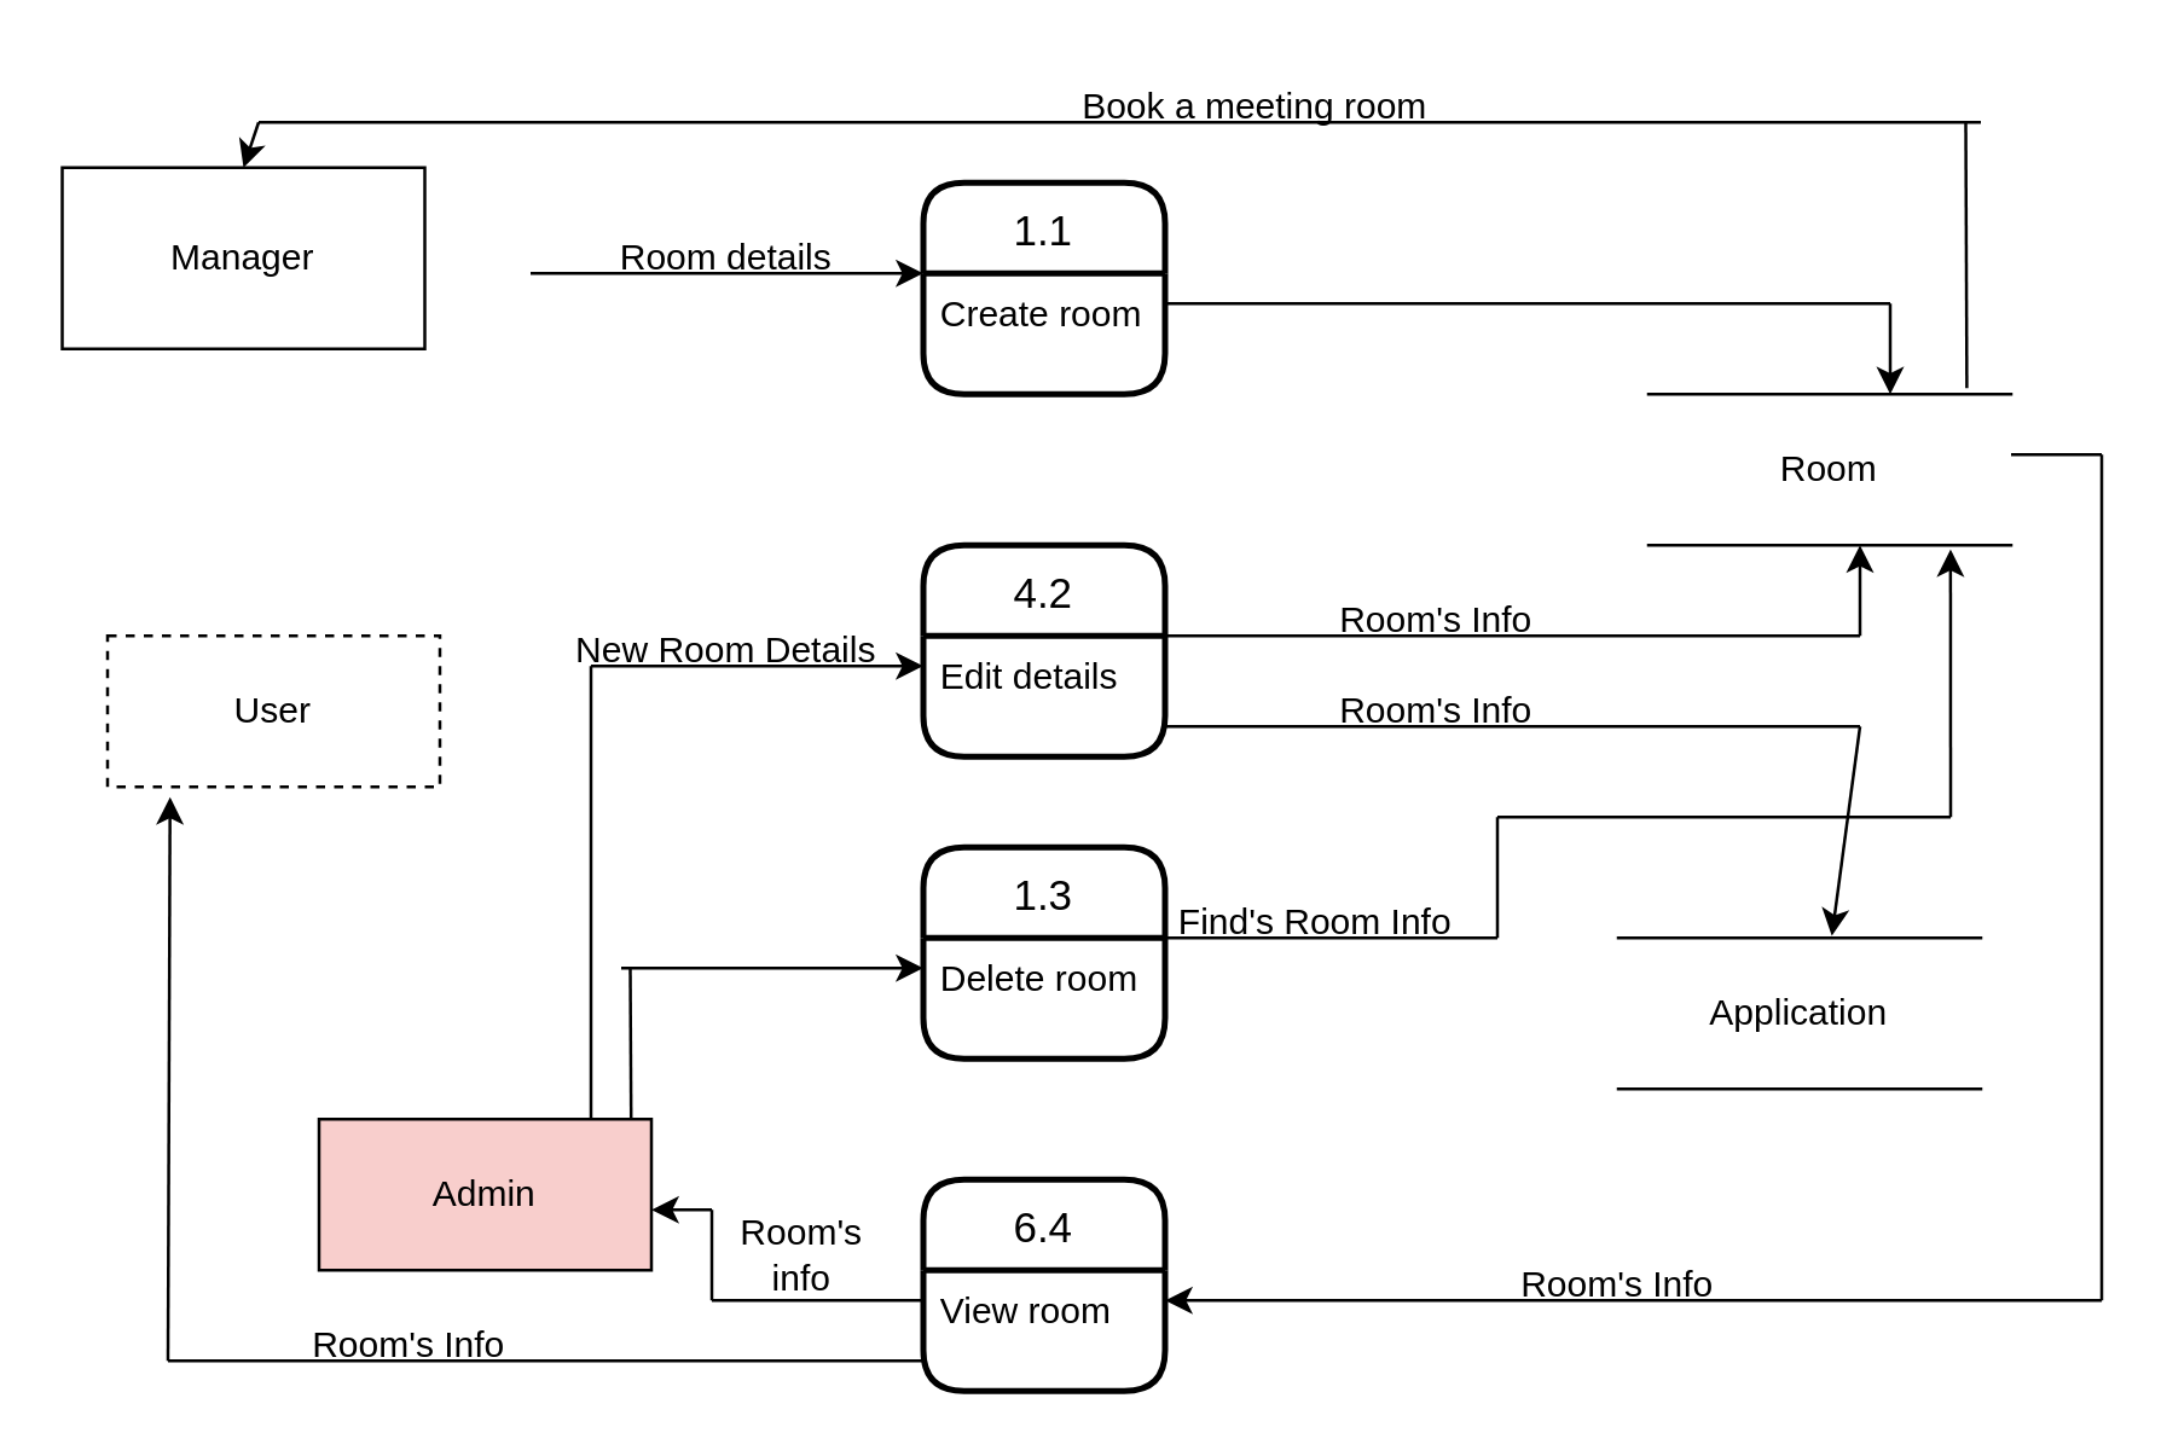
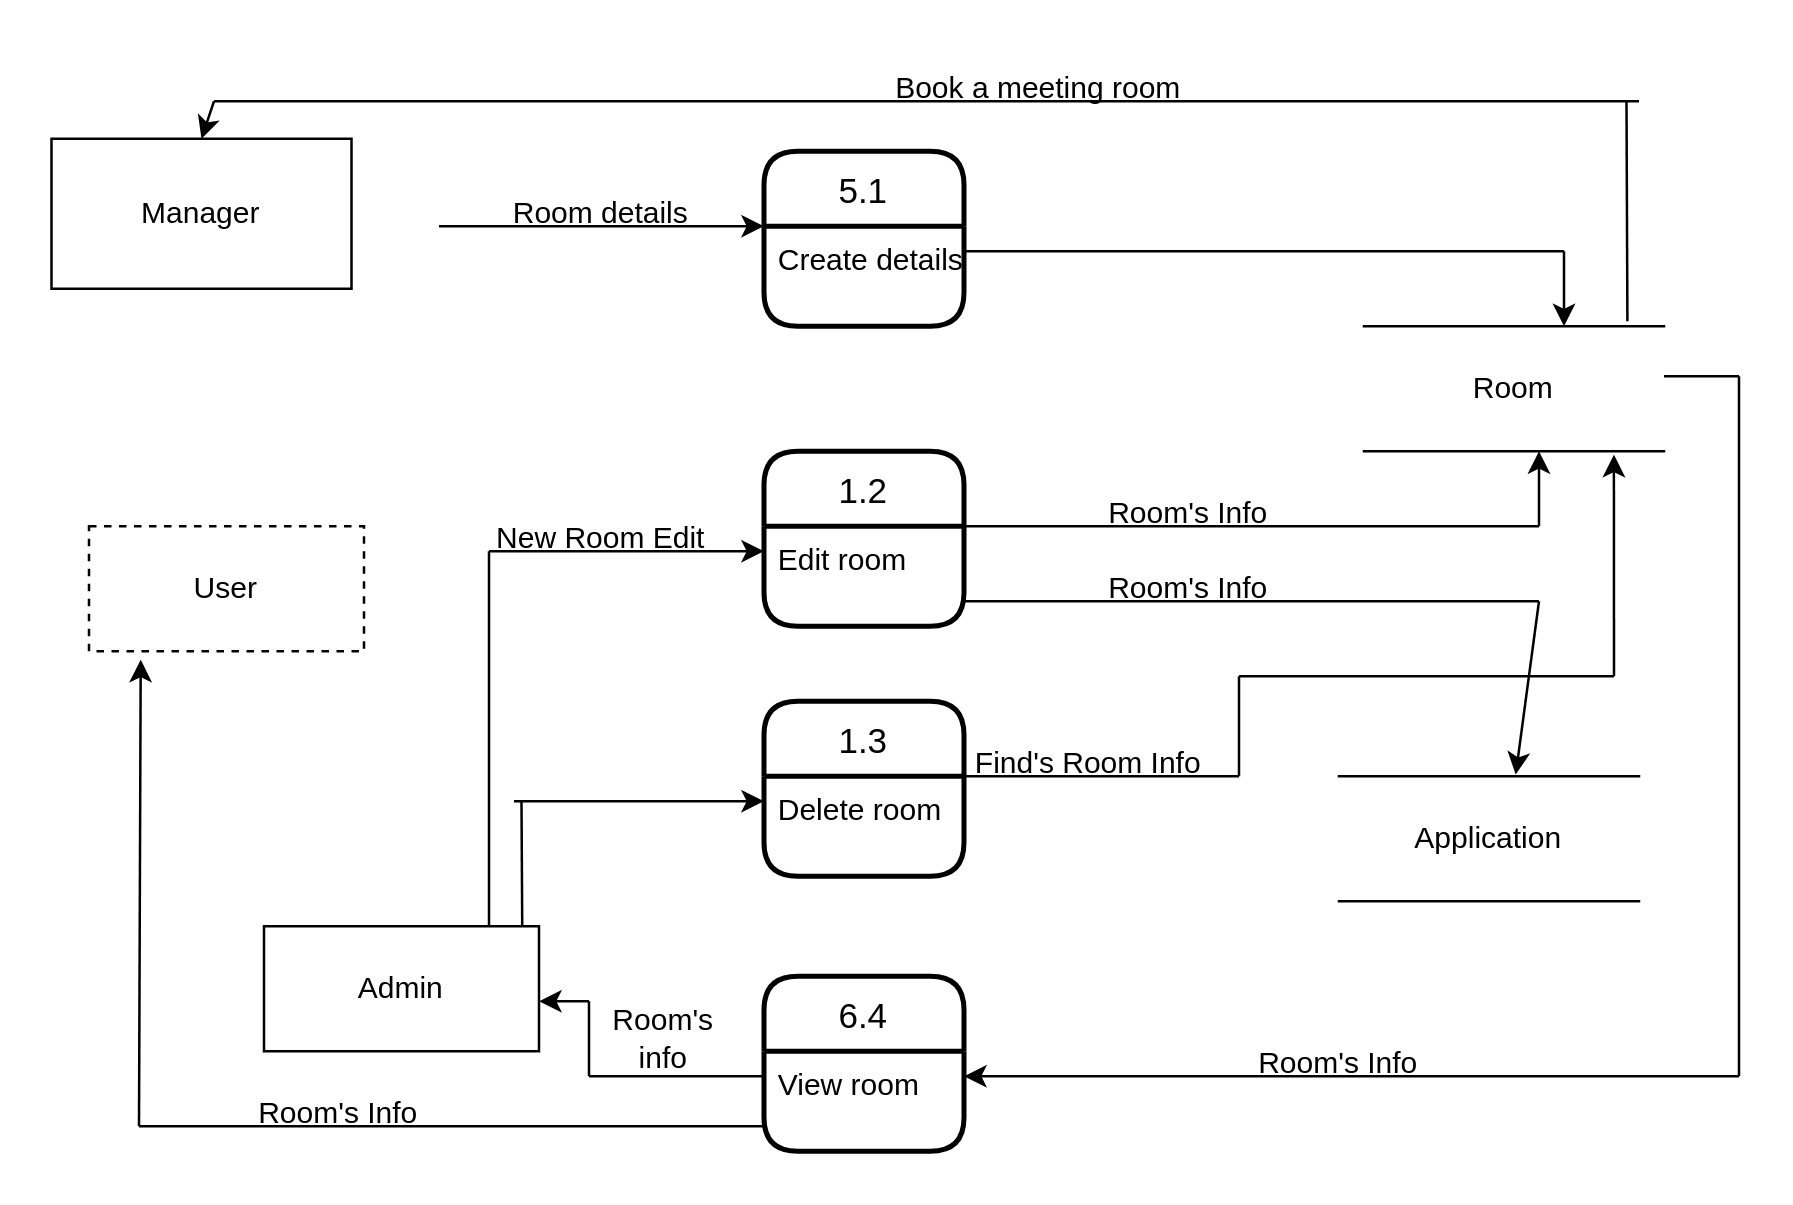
- <mxCell id="4" value="1.1" style="swimlane;childLayout=stackLayout;horizontal=1;startSize=30;horizontalStack=0;rounded=1;fontSize=14;fontStyle=0;strokeWidth=2;resizeParent=0;resizeLast=1;shadow=0;dashed=0;align=center;" vertex="1" parent="1"><mxGeometry x="305" y="60" width="80" height="70" as="geometry" /></mxCell>
+ <mxCell id="4" value="5.1" style="swimlane;childLayout=stackLayout;horizontal=1;startSize=30;horizontalStack=0;rounded=1;fontSize=14;fontStyle=0;strokeWidth=2;resizeParent=0;resizeLast=1;shadow=0;dashed=0;align=center;" vertex="1" parent="1"><mxGeometry x="305" y="60" width="80" height="70" as="geometry" /></mxCell>
- <mxCell id="5" value="Create room" style="align=left;strokeColor=none;fillColor=none;spacingLeft=4;fontSize=12;verticalAlign=top;resizable=0;rotatable=0;part=1;" vertex="1" parent="4"><mxGeometry y="30" width="80" height="40" as="geometry" /></mxCell>
+ <mxCell id="5" value="Create details" style="align=left;strokeColor=none;fillColor=none;spacingLeft=4;fontSize=12;verticalAlign=top;resizable=0;rotatable=0;part=1;" vertex="1" parent="4"><mxGeometry y="30" width="80" height="40" as="geometry" /></mxCell>
- <mxCell id="6" value="4.2" style="swimlane;childLayout=stackLayout;horizontal=1;startSize=30;horizontalStack=0;rounded=1;fontSize=14;fontStyle=0;strokeWidth=2;resizeParent=0;resizeLast=1;shadow=0;dashed=0;align=center;" vertex="1" parent="1"><mxGeometry x="305" y="180" width="80" height="70" as="geometry" /></mxCell>
+ <mxCell id="6" value="1.2" style="swimlane;childLayout=stackLayout;horizontal=1;startSize=30;horizontalStack=0;rounded=1;fontSize=14;fontStyle=0;strokeWidth=2;resizeParent=0;resizeLast=1;shadow=0;dashed=0;align=center;" vertex="1" parent="1"><mxGeometry x="305" y="180" width="80" height="70" as="geometry" /></mxCell>
- <mxCell id="16" value="New Room Details" style="text;html=1;strokeColor=none;fillColor=none;align=center;verticalAlign=middle;whiteSpace=wrap;rounded=0;" vertex="1" parent="1"><mxGeometry x="185" y="200" width="110" height="30" as="geometry" /></mxCell>
+ <mxCell id="16" value="New Room Edit" style="text;html=1;strokeColor=none;fillColor=none;align=center;verticalAlign=middle;whiteSpace=wrap;rounded=0;" vertex="1" parent="1"><mxGeometry x="185" y="200" width="110" height="30" as="geometry" /></mxCell>
- <mxCell id="7" value="Edit details" style="align=left;strokeColor=none;fillColor=none;spacingLeft=4;fontSize=12;verticalAlign=top;resizable=0;rotatable=0;part=1;" vertex="1" parent="6"><mxGeometry y="30" width="80" height="40" as="geometry" /></mxCell>
+ <mxCell id="7" value="Edit room" style="align=left;strokeColor=none;fillColor=none;spacingLeft=4;fontSize=12;verticalAlign=top;resizable=0;rotatable=0;part=1;" vertex="1" parent="6"><mxGeometry y="30" width="80" height="40" as="geometry" /></mxCell>
- <mxCell id="3" value="Admin" style="rounded=0;whiteSpace=wrap;html=1;fillColor=#f8cecc;" vertex="1" parent="1"><mxGeometry x="105" y="370" width="110" height="50" as="geometry" /></mxCell>
+ <mxCell id="3" value="Admin" style="rounded=0;whiteSpace=wrap;html=1;" vertex="1" parent="1"><mxGeometry x="105" y="370" width="110" height="50" as="geometry" /></mxCell>
